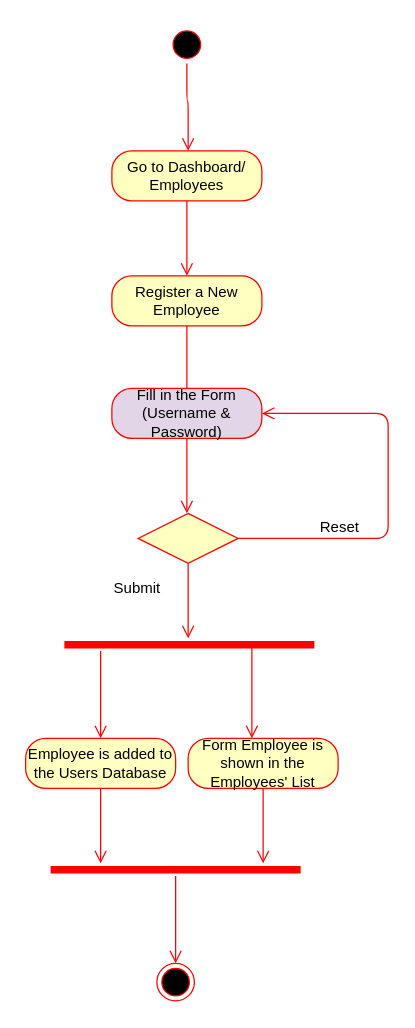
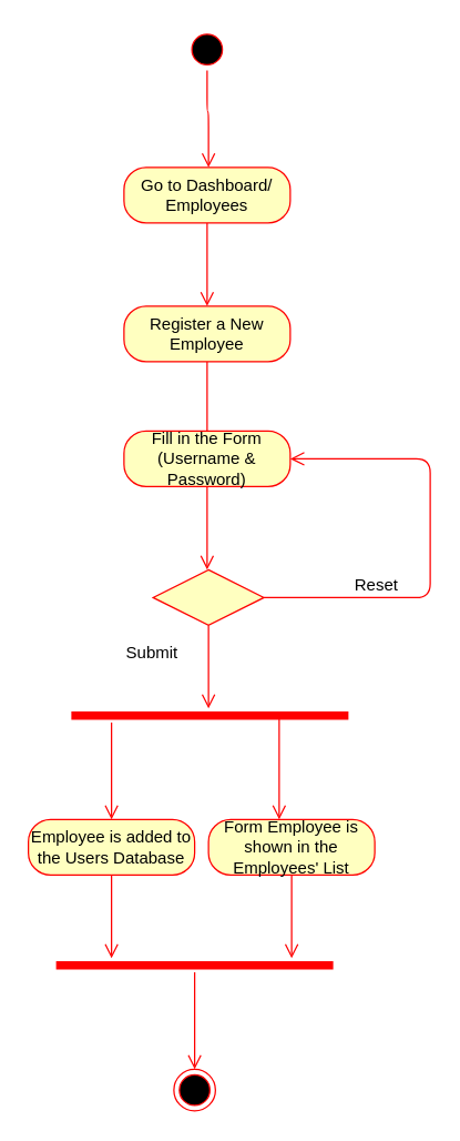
- <mxCell id="8" value="Fill in the Form (Username &amp;amp; Password)" style="rounded=1;whiteSpace=wrap;html=1;arcSize=40;fontColor=#000000;fillColor=#e1d5e7;strokeColor=#ff0000;" vertex="1" parent="1"><mxGeometry x="89" y="310" width="120" height="40" as="geometry" /></mxCell>
+ <mxCell id="8" value="Fill in the Form (Username &amp;amp; Password)" style="rounded=1;whiteSpace=wrap;html=1;arcSize=40;fontColor=#000000;fillColor=#ffffc0;strokeColor=#ff0000;" vertex="1" parent="1"><mxGeometry x="89" y="310" width="120" height="40" as="geometry" /></mxCell>
